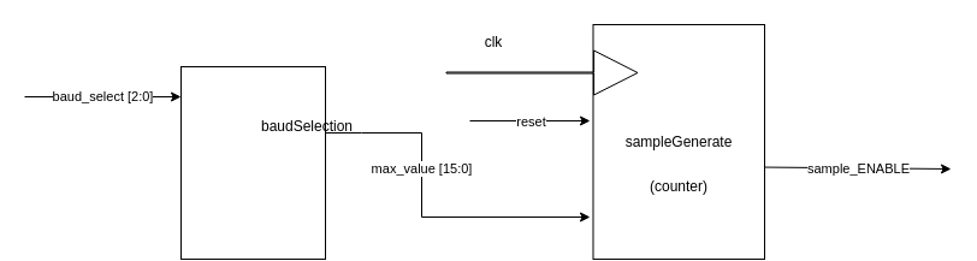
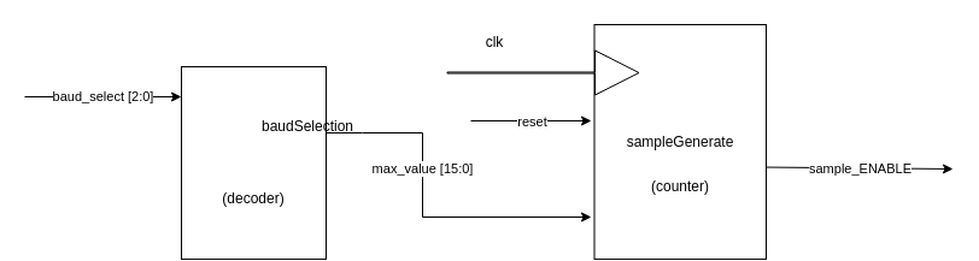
+ <mxCell id="14" value="(decoder)" style="text;html=1;strokeColor=none;fillColor=none;align=center;verticalAlign=middle;whiteSpace=wrap;rounded=0;" vertex="1" parent="1"><mxGeometry x="180" y="150" width="60" height="30" as="geometry" /></mxCell>
